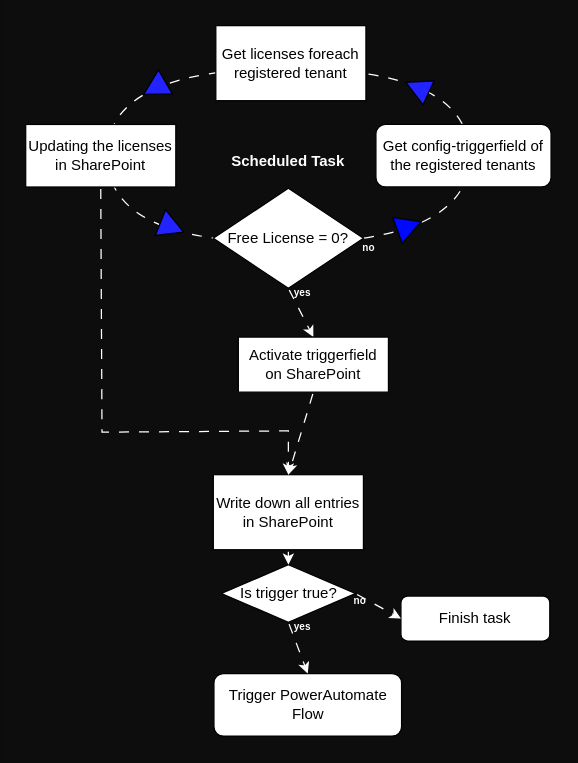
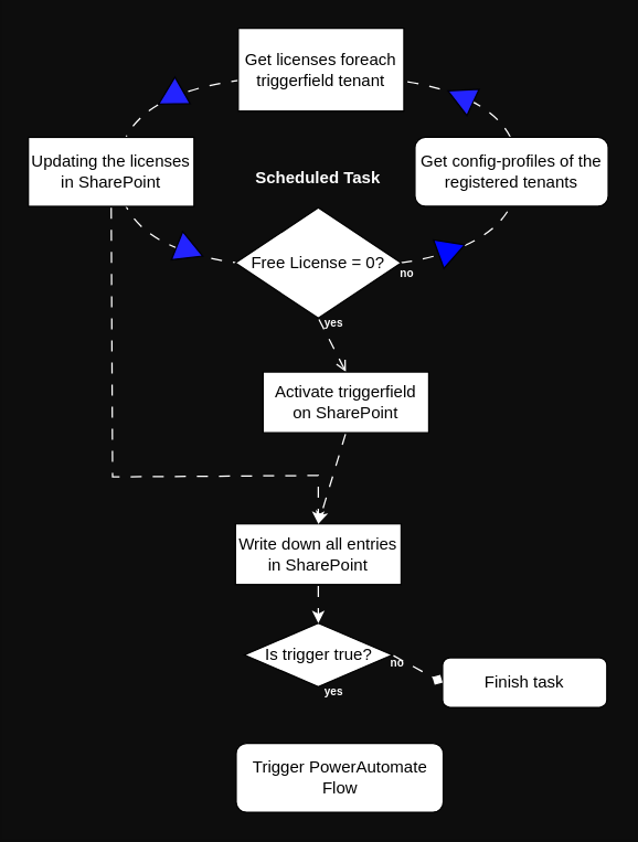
- <mxCell id="5" value="Get licenses foreach registered tenant" style="rounded=0;whiteSpace=wrap;html=1;fillColor=#FFFFFF;fontColor=#000000;" parent="1" vertex="1"><mxGeometry x="172" y="20" width="120" height="60" as="geometry" /></mxCell>
+ <mxCell id="5" value="Get licenses foreach triggerfield tenant" style="rounded=0;whiteSpace=wrap;html=1;fillColor=#FFFFFF;fontColor=#000000;" parent="1" vertex="1"><mxGeometry x="172" y="20" width="120" height="60" as="geometry" /></mxCell>
- <mxCell id="7" value="Get config-triggerfield of the registered tenants" style="rounded=1;whiteSpace=wrap;html=1;fillColor=#FFFFFF;fontColor=#000000;" parent="1" vertex="1"><mxGeometry x="300" y="99" width="140" height="50" as="geometry" /></mxCell>
+ <mxCell id="7" value="Get config-profiles of the registered tenants" style="rounded=1;whiteSpace=wrap;html=1;fillColor=#FFFFFF;fontColor=#000000;" parent="1" vertex="1"><mxGeometry x="300" y="99" width="140" height="50" as="geometry" /></mxCell>
- <mxCell id="13" value="" style="endArrow=classic;html=1;rounded=0;exitX=0.5;exitY=1;exitDx=0;exitDy=0;entryX=0.5;entryY=0;entryDx=0;entryDy=0;flowAnimation=1;strokeColor=#FFFFFF;" edge="1" parent="1" source="4" target="14"><mxGeometry width="50" height="50" relative="1" as="geometry"><mxPoint x="221" y="230" as="sourcePoint" /><mxPoint x="228" y="269" as="targetPoint" /></mxGeometry></mxCell>
+ <mxCell id="13" value="" style="endArrow=open;html=1;rounded=0;exitX=0.5;exitY=1;exitDx=0;exitDy=0;entryX=0.5;entryY=0;entryDx=0;entryDy=0;flowAnimation=1;strokeColor=#FFFFFF;" edge="1" parent="1" source="4" target="14"><mxGeometry width="50" height="50" relative="1" as="geometry"><mxPoint x="221" y="230" as="sourcePoint" /><mxPoint x="228" y="269" as="targetPoint" /></mxGeometry></mxCell>
- <mxCell id="15" value="Write down all entries in SharePoint" style="rounded=0;whiteSpace=wrap;html=1;fillColor=#FFFFFF;fontColor=#030303;" vertex="1" parent="1"><mxGeometry x="170" y="379" width="120" height="60" as="geometry" /></mxCell>
+ <mxCell id="15" value="Write down all entries in SharePoint" style="rounded=0;whiteSpace=wrap;html=1;fillColor=#FFFFFF;fontColor=#030303;" vertex="1" parent="1"><mxGeometry x="170" y="379" width="120" height="44" as="geometry" /></mxCell>
- <mxCell id="25" value="" style="endArrow=classic;html=1;rounded=0;exitX=1;exitY=0.5;exitDx=0;exitDy=0;entryX=0;entryY=0.5;entryDx=0;entryDy=0;flowAnimation=1;strokeColor=#FFFFFF;" edge="1" parent="1" source="19" target="24"><mxGeometry width="50" height="50" relative="1" as="geometry"><mxPoint x="240" y="323" as="sourcePoint" /><mxPoint x="240" y="389" as="targetPoint" /></mxGeometry></mxCell>
+ <mxCell id="25" value="" style="endArrow=diamond;html=1;rounded=0;exitX=1;exitY=0.5;exitDx=0;exitDy=0;entryX=0;entryY=0.5;entryDx=0;entryDy=0;flowAnimation=1;strokeColor=#FFFFFF;" edge="1" parent="1" source="19" target="24"><mxGeometry width="50" height="50" relative="1" as="geometry"><mxPoint x="240" y="323" as="sourcePoint" /><mxPoint x="240" y="389" as="targetPoint" /></mxGeometry></mxCell>
- <mxCell id="26" value="" style="endArrow=classic;html=1;rounded=0;exitX=0.5;exitY=1;exitDx=0;exitDy=0;entryX=0.5;entryY=0;entryDx=0;entryDy=0;flowAnimation=1;strokeColor=#FFFFFF;" edge="1" parent="1" source="19" target="23"><mxGeometry width="50" height="50" relative="1" as="geometry"><mxPoint x="294" y="484" as="sourcePoint" /><mxPoint x="340" y="484" as="targetPoint" /></mxGeometry></mxCell>
